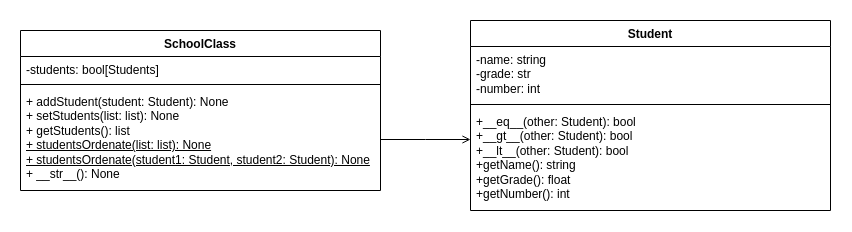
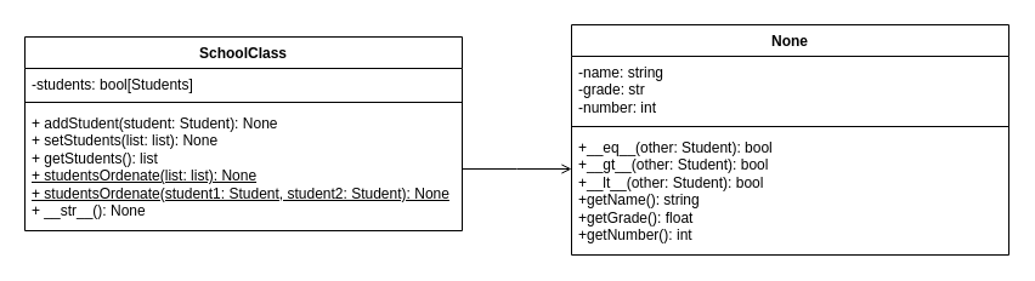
- <mxCell id="6" value="Student" style="swimlane;fontStyle=1;align=center;verticalAlign=top;childLayout=stackLayout;horizontal=1;startSize=26;horizontalStack=0;resizeParent=1;resizeParentMax=0;resizeLast=0;collapsible=1;marginBottom=0;whiteSpace=wrap;html=1;" vertex="1" parent="1"><mxGeometry x="470" y="20" width="360" height="190" as="geometry" /></mxCell>
+ <mxCell id="6" value="None" style="swimlane;fontStyle=1;align=center;verticalAlign=top;childLayout=stackLayout;horizontal=1;startSize=26;horizontalStack=0;resizeParent=1;resizeParentMax=0;resizeLast=0;collapsible=1;marginBottom=0;whiteSpace=wrap;html=1;" vertex="1" parent="1"><mxGeometry x="470" y="20" width="360" height="190" as="geometry" /></mxCell>
